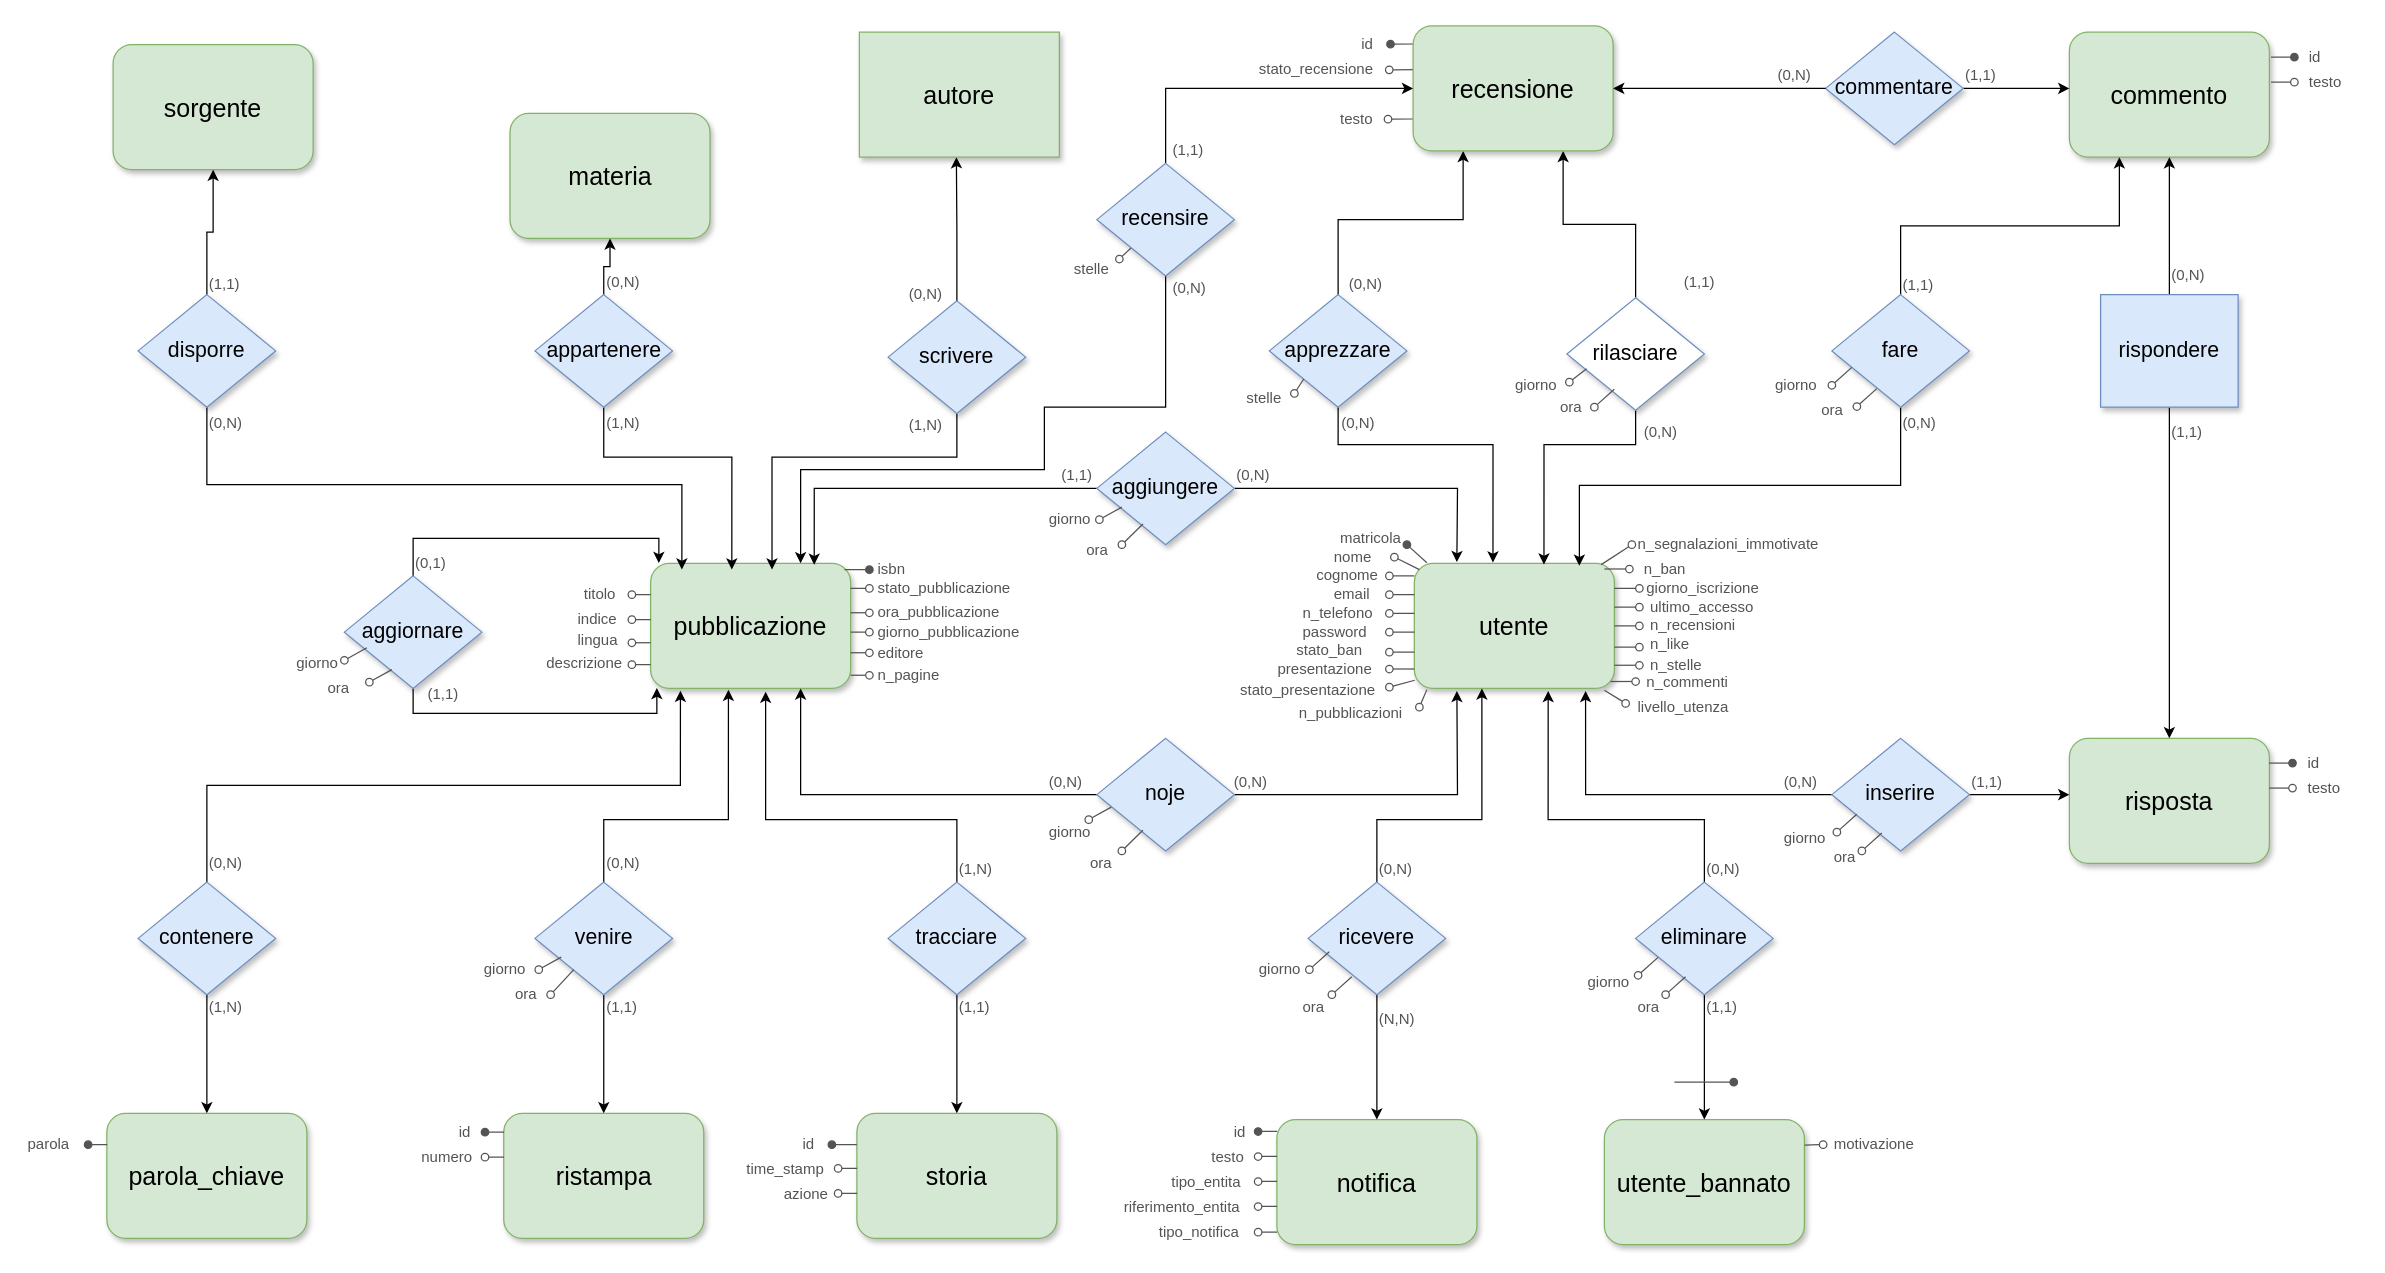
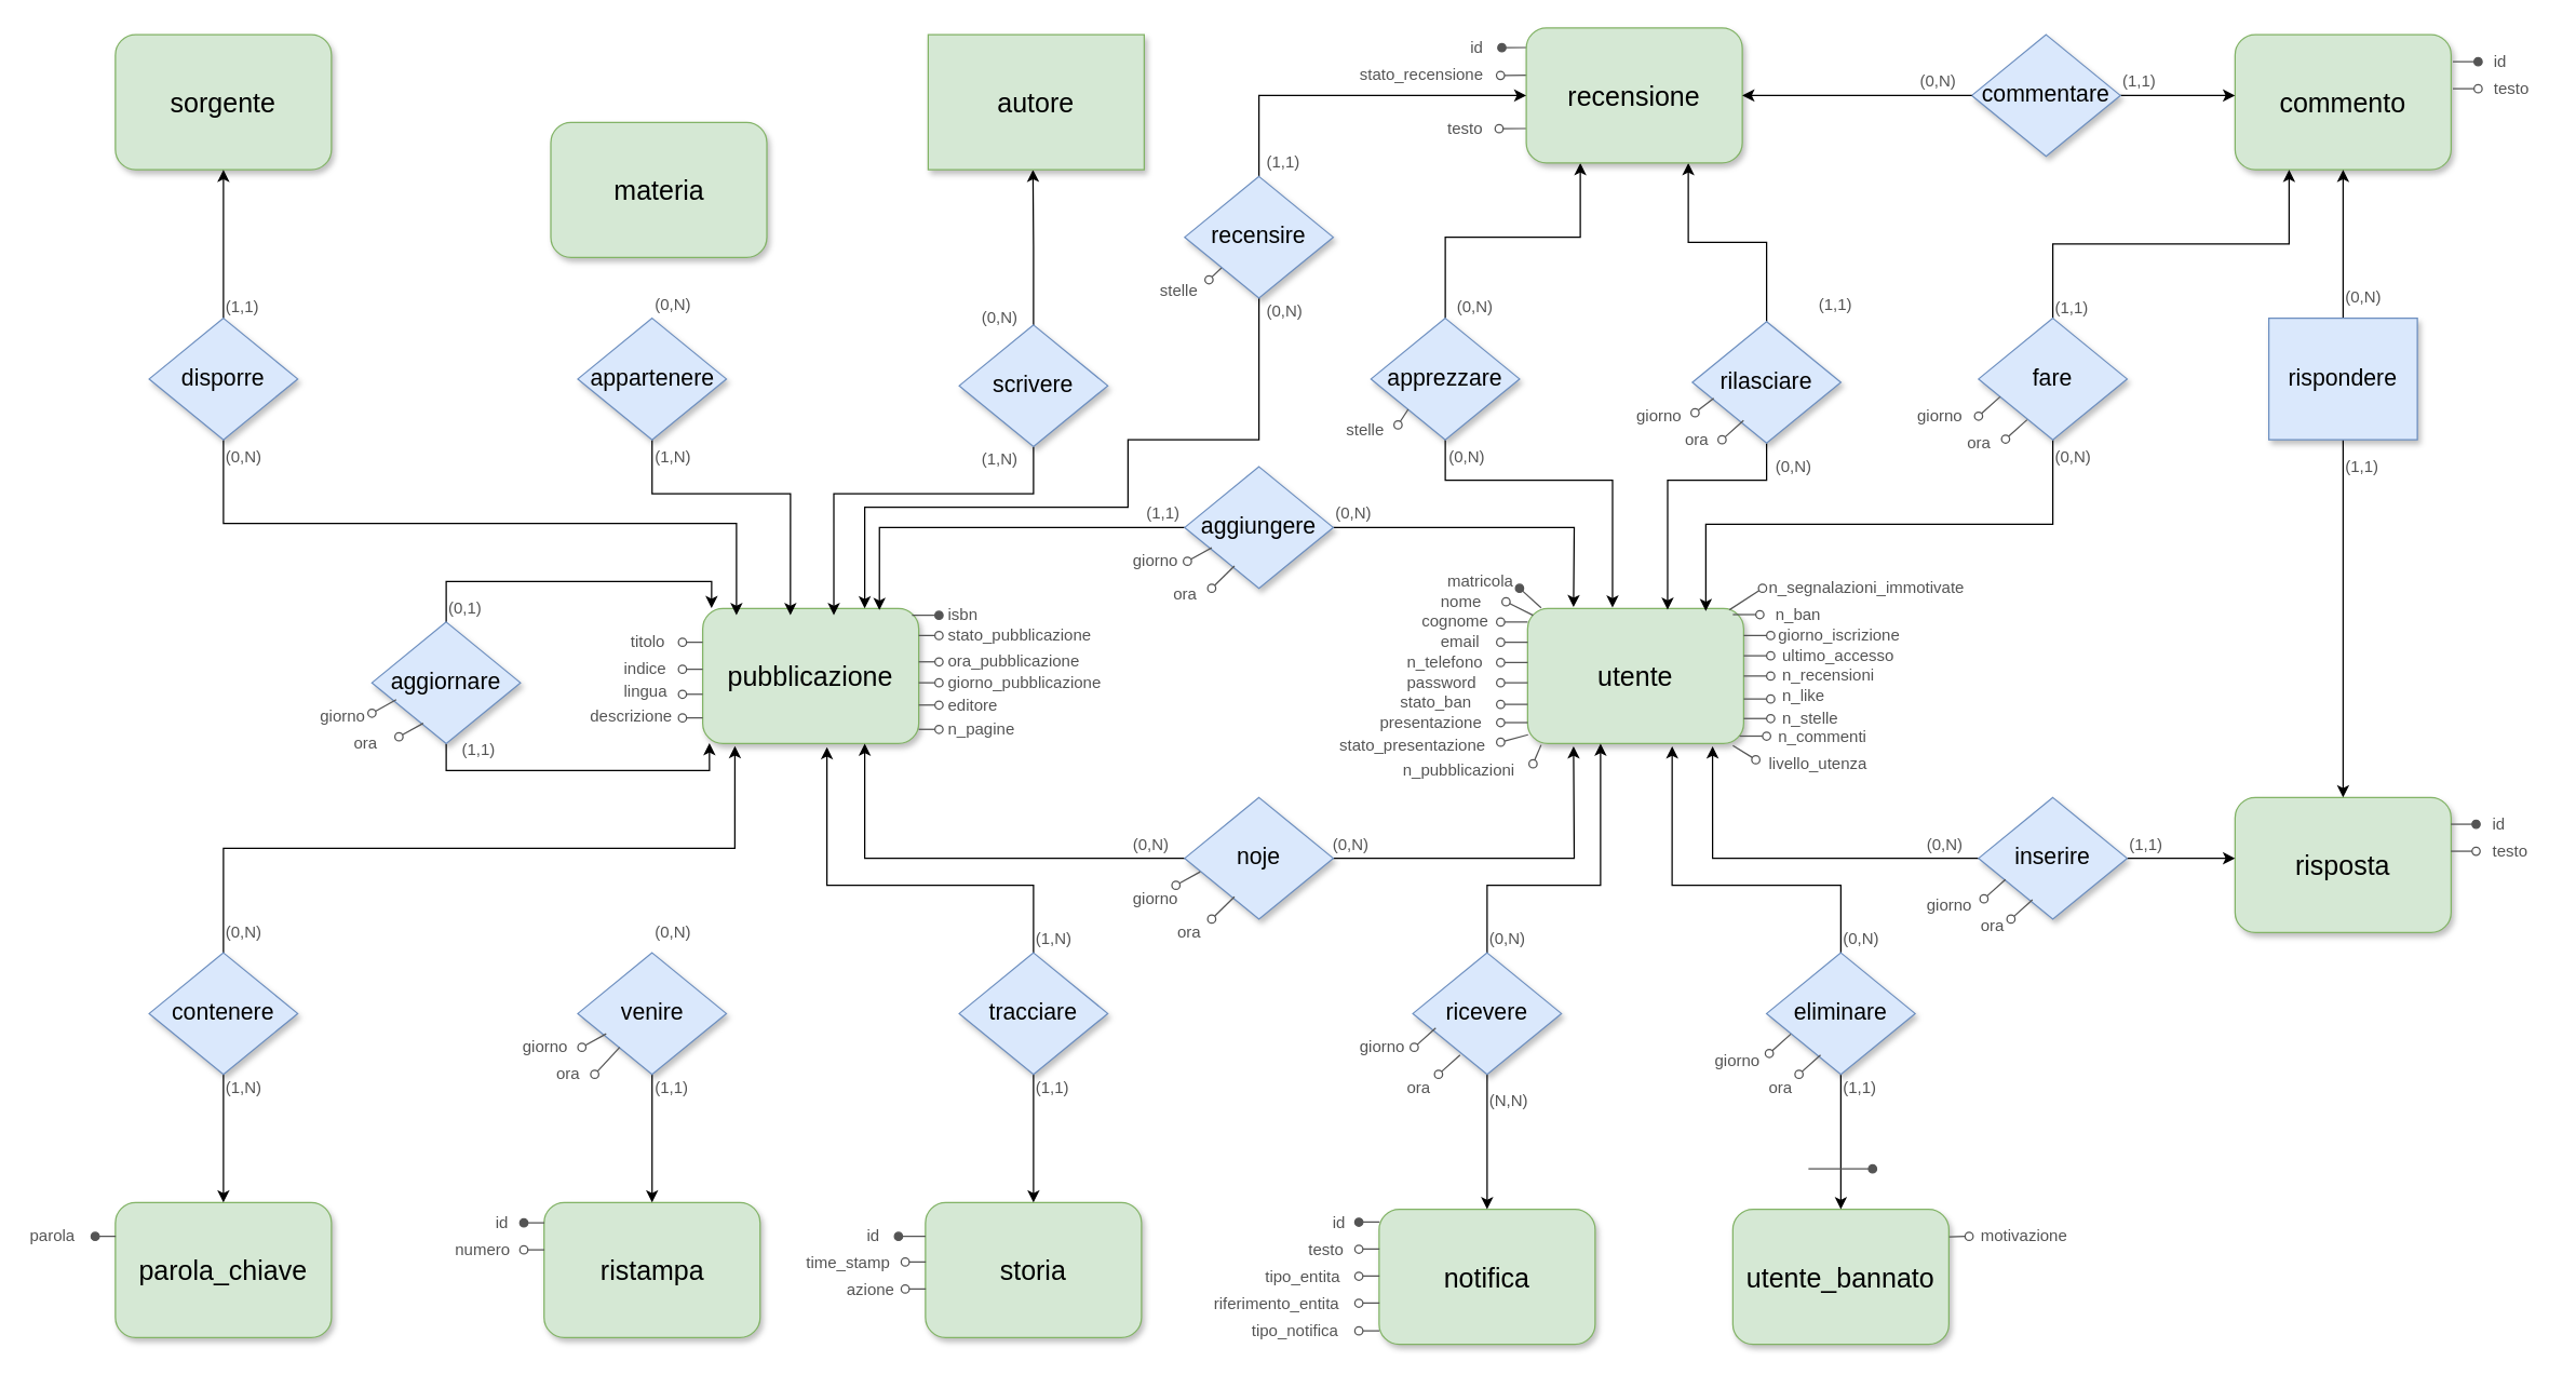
- <mxCell id="12" value="&lt;font style=&quot;font-size: 20px&quot;&gt;sorgente&lt;/font&gt;" style="rounded=1;whiteSpace=wrap;html=1;fillColor=#D5E8D4;strokeColor=#82b366;shadow=1;" parent="1" vertex="1"><mxGeometry x="90" y="35" width="160" height="100" as="geometry" /></mxCell>
+ <mxCell id="12" value="&lt;font style=&quot;font-size: 20px&quot;&gt;sorgente&lt;/font&gt;" style="rounded=1;whiteSpace=wrap;html=1;fillColor=#D5E8D4;strokeColor=#82b366;shadow=1;" parent="1" vertex="1"><mxGeometry x="85" y="25" width="160" height="100" as="geometry" /></mxCell>
- <mxCell id="37" value="" style="edgeStyle=orthogonalEdgeStyle;rounded=0;orthogonalLoop=1;jettySize=auto;html=1;entryX=0.5;entryY=1;entryDx=0;entryDy=0;" parent="1" source="39" target="7" edge="1"><mxGeometry relative="1" as="geometry"><mxPoint x="482.5" y="155" as="targetPoint" /></mxGeometry></mxCell>
- <mxCell id="18" value="&lt;font style=&quot;font-size: 17px;&quot;&gt;rilasciare&lt;/font&gt;" style="rhombus;whiteSpace=wrap;html=1;fillColor=#ffffff;strokeColor=#6C8EBF;shadow=1;fontSize=17;" parent="1" vertex="1"><mxGeometry x="1253" y="237.5" width="110" height="90" as="geometry" /></mxCell>
+ <mxCell id="18" value="&lt;font style=&quot;font-size: 17px;&quot;&gt;rilasciare&lt;/font&gt;" style="rhombus;whiteSpace=wrap;html=1;fillColor=#DAE8FC;strokeColor=#6C8EBF;shadow=1;fontSize=17;" parent="1" vertex="1"><mxGeometry x="1253" y="237.5" width="110" height="90" as="geometry" /></mxCell>
- <mxCell id="31" style="edgeStyle=orthogonalEdgeStyle;rounded=0;orthogonalLoop=1;jettySize=auto;html=1;exitX=0.5;exitY=0;exitDx=0;exitDy=0;entryX=0.389;entryY=1.011;entryDx=0;entryDy=0;entryPerimeter=0;" parent="1" source="33" target="6" edge="1"><mxGeometry relative="1" as="geometry"><Array as="points"><mxPoint x="482" y="655" /><mxPoint x="582" y="655" /></Array></mxGeometry></mxCell>
